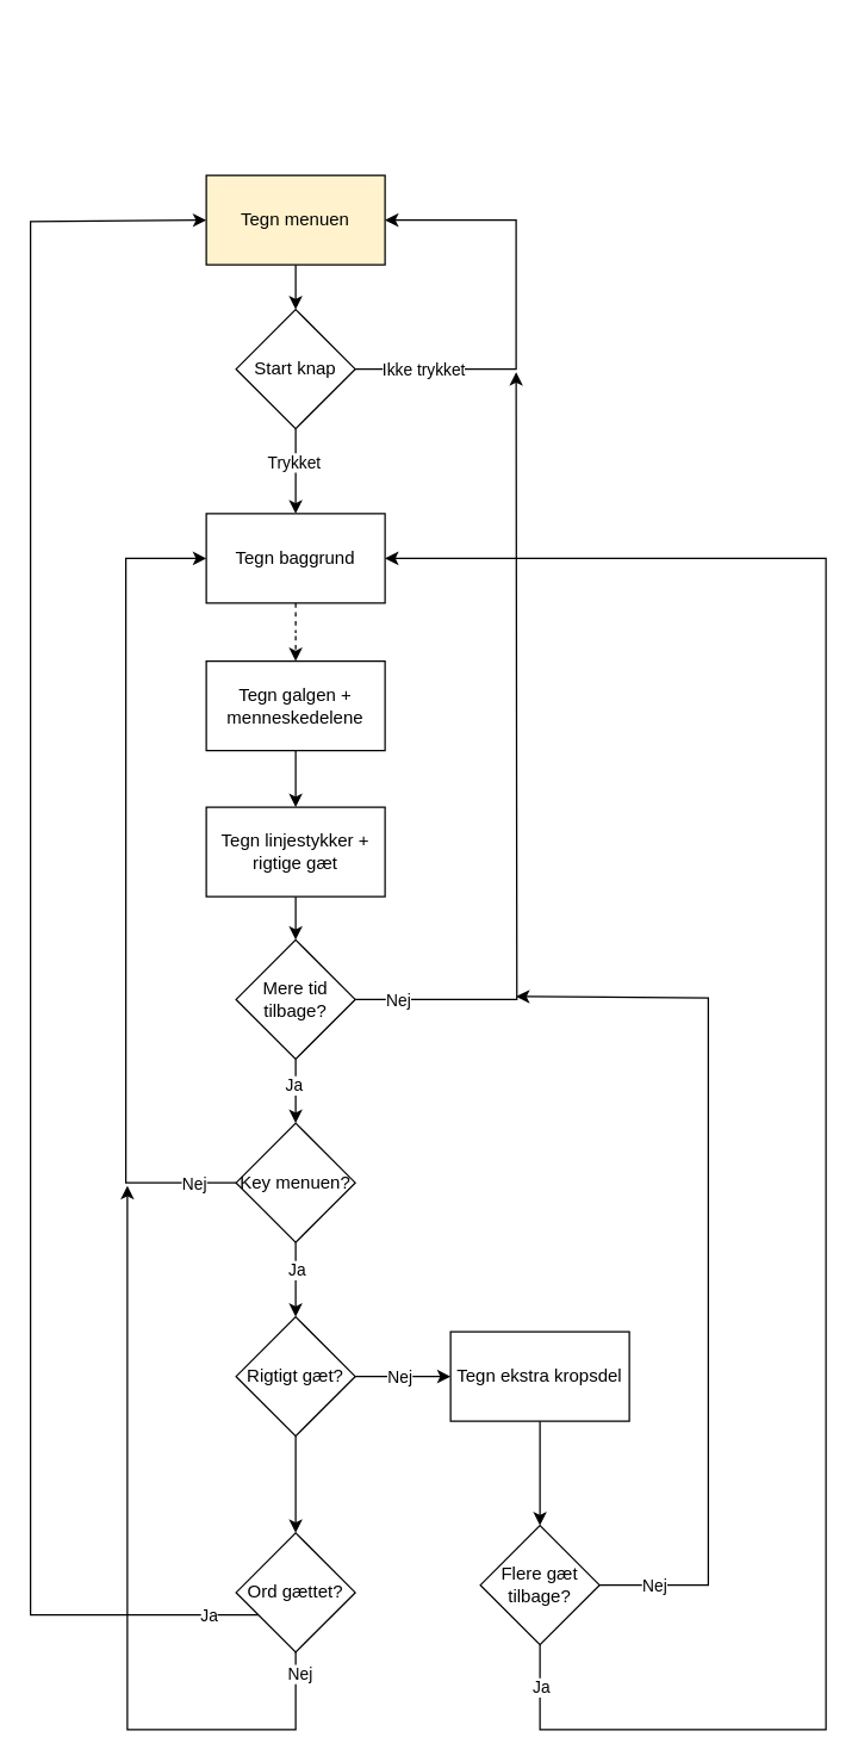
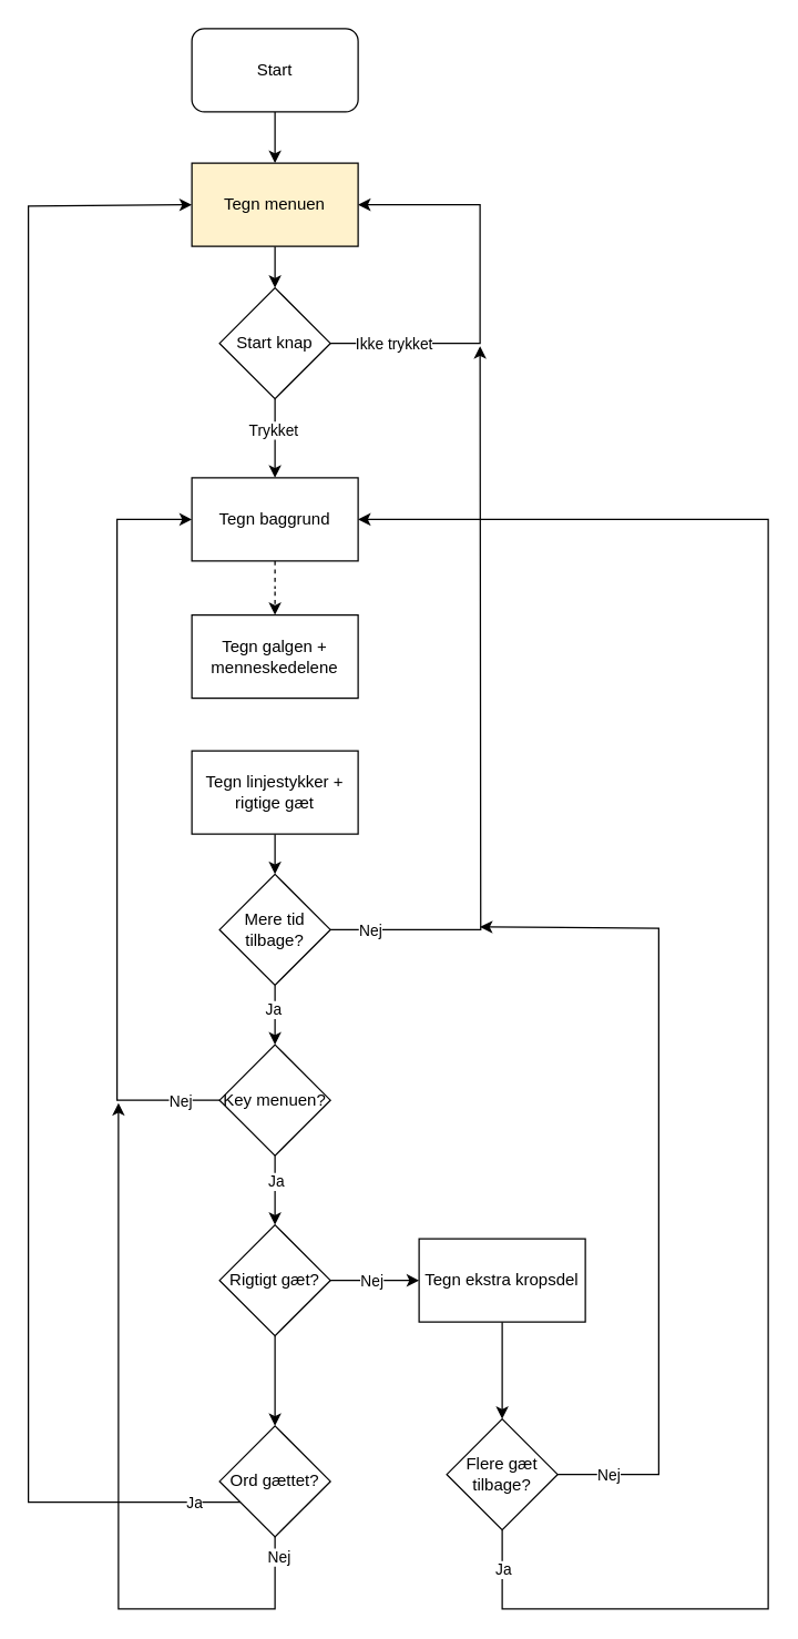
+ <mxCell id="3" value="Start" style="rounded=1;whiteSpace=wrap;html=1;" vertex="1" parent="1"><mxGeometry x="138" y="20" width="120" height="60" as="geometry" /></mxCell>
+ <mxCell id="2" value="" style="edgeStyle=orthogonalEdgeStyle;rounded=0;orthogonalLoop=1;jettySize=auto;html=1;" edge="1" parent="1" source="3" target="5"><mxGeometry relative="1" as="geometry" /></mxCell>
- <mxCell id="13" value="" style="edgeStyle=orthogonalEdgeStyle;rounded=0;orthogonalLoop=1;jettySize=auto;html=1;" edge="1" parent="1" source="14" target="16"><mxGeometry relative="1" as="geometry" /></mxCell>
